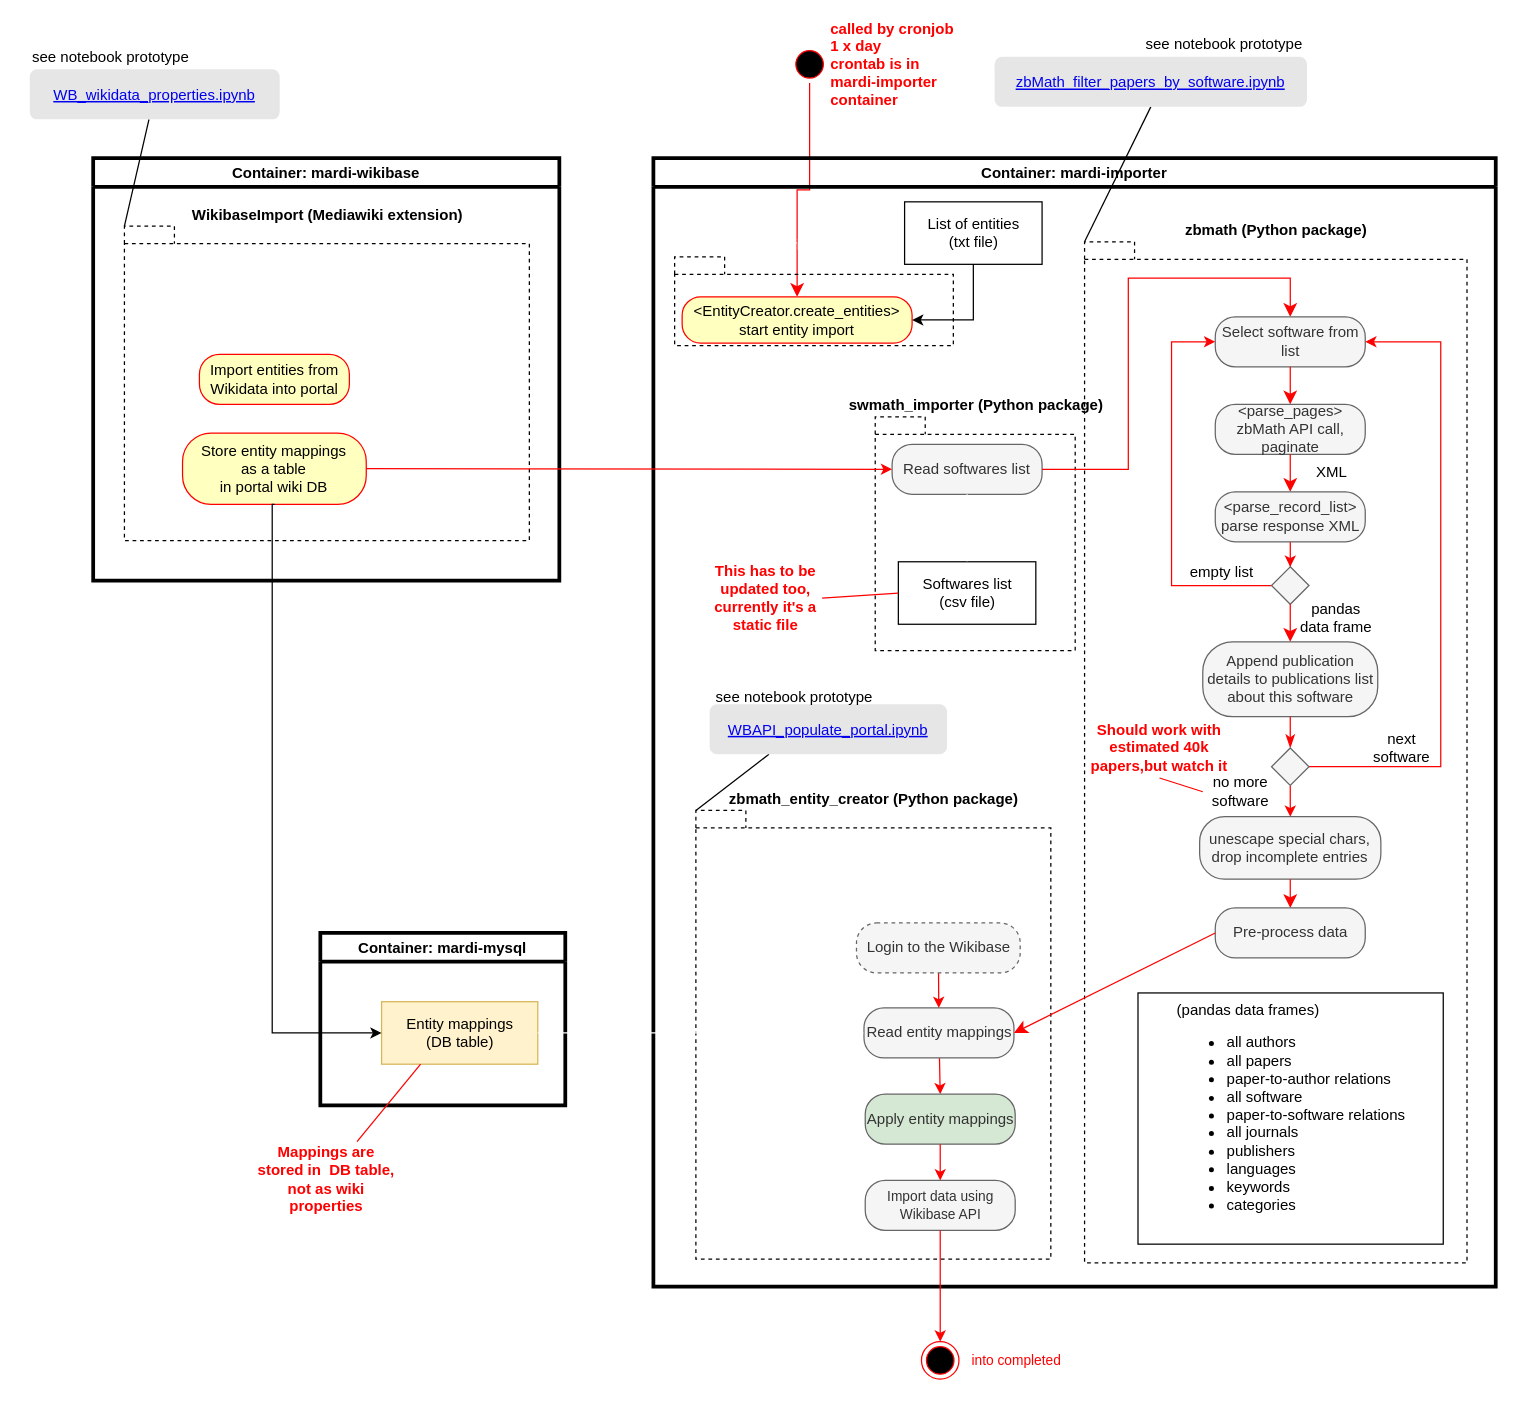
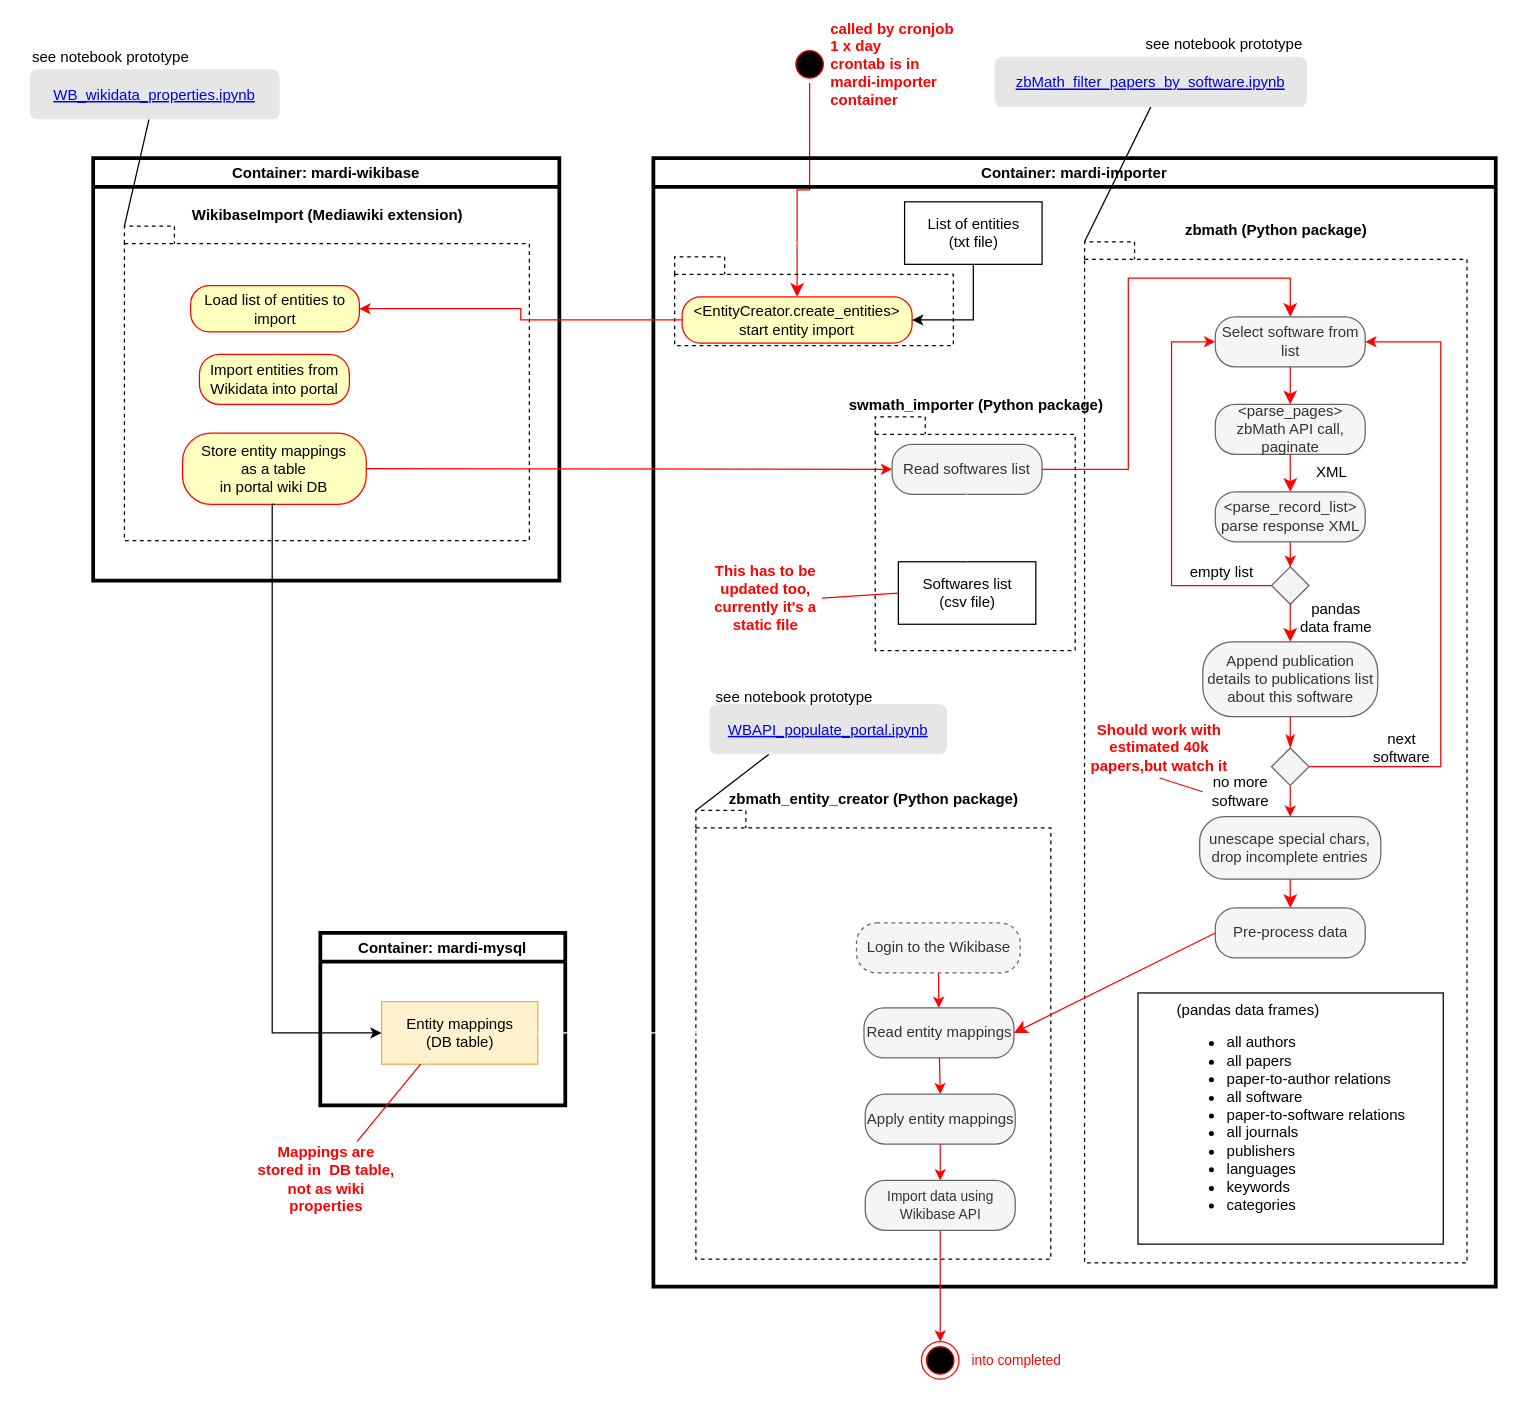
+ <mxCell id="8" value="Load list of entities to import" style="rounded=1;whiteSpace=wrap;html=1;arcSize=40;fontColor=#000000;fillColor=#ffffc0;strokeColor=#ff0000;" parent="6" vertex="1"><mxGeometry x="78" y="102" width="135" height="37" as="geometry" /></mxCell>
+ <mxCell id="87" style="edgeStyle=orthogonalEdgeStyle;rounded=0;orthogonalLoop=1;jettySize=auto;html=1;entryX=1;entryY=0.5;entryDx=0;entryDy=0;fontColor=#FFFFFF;strokeColor=#FF0000;" edge="1" parent="1" source="66" target="8"><mxGeometry relative="1" as="geometry" /></mxCell>
- <mxCell id="53" value="Apply entity mappings" style="rounded=1;whiteSpace=wrap;html=1;arcSize=40;fontColor=#333333;fillColor=#d5e8d4;strokeColor=#666666;fontFamily=Helvetica;fontSize=12;startSize=23;" parent="11" vertex="1"><mxGeometry x="169.5" y="749" width="120" height="40" as="geometry" /></mxCell>
+ <mxCell id="53" value="Apply entity mappings" style="rounded=1;whiteSpace=wrap;html=1;arcSize=40;fontColor=#333333;fillColor=#f5f5f5;strokeColor=#666666;fontFamily=Helvetica;fontSize=12;startSize=23;" parent="11" vertex="1"><mxGeometry x="169.5" y="749" width="120" height="40" as="geometry" /></mxCell>
